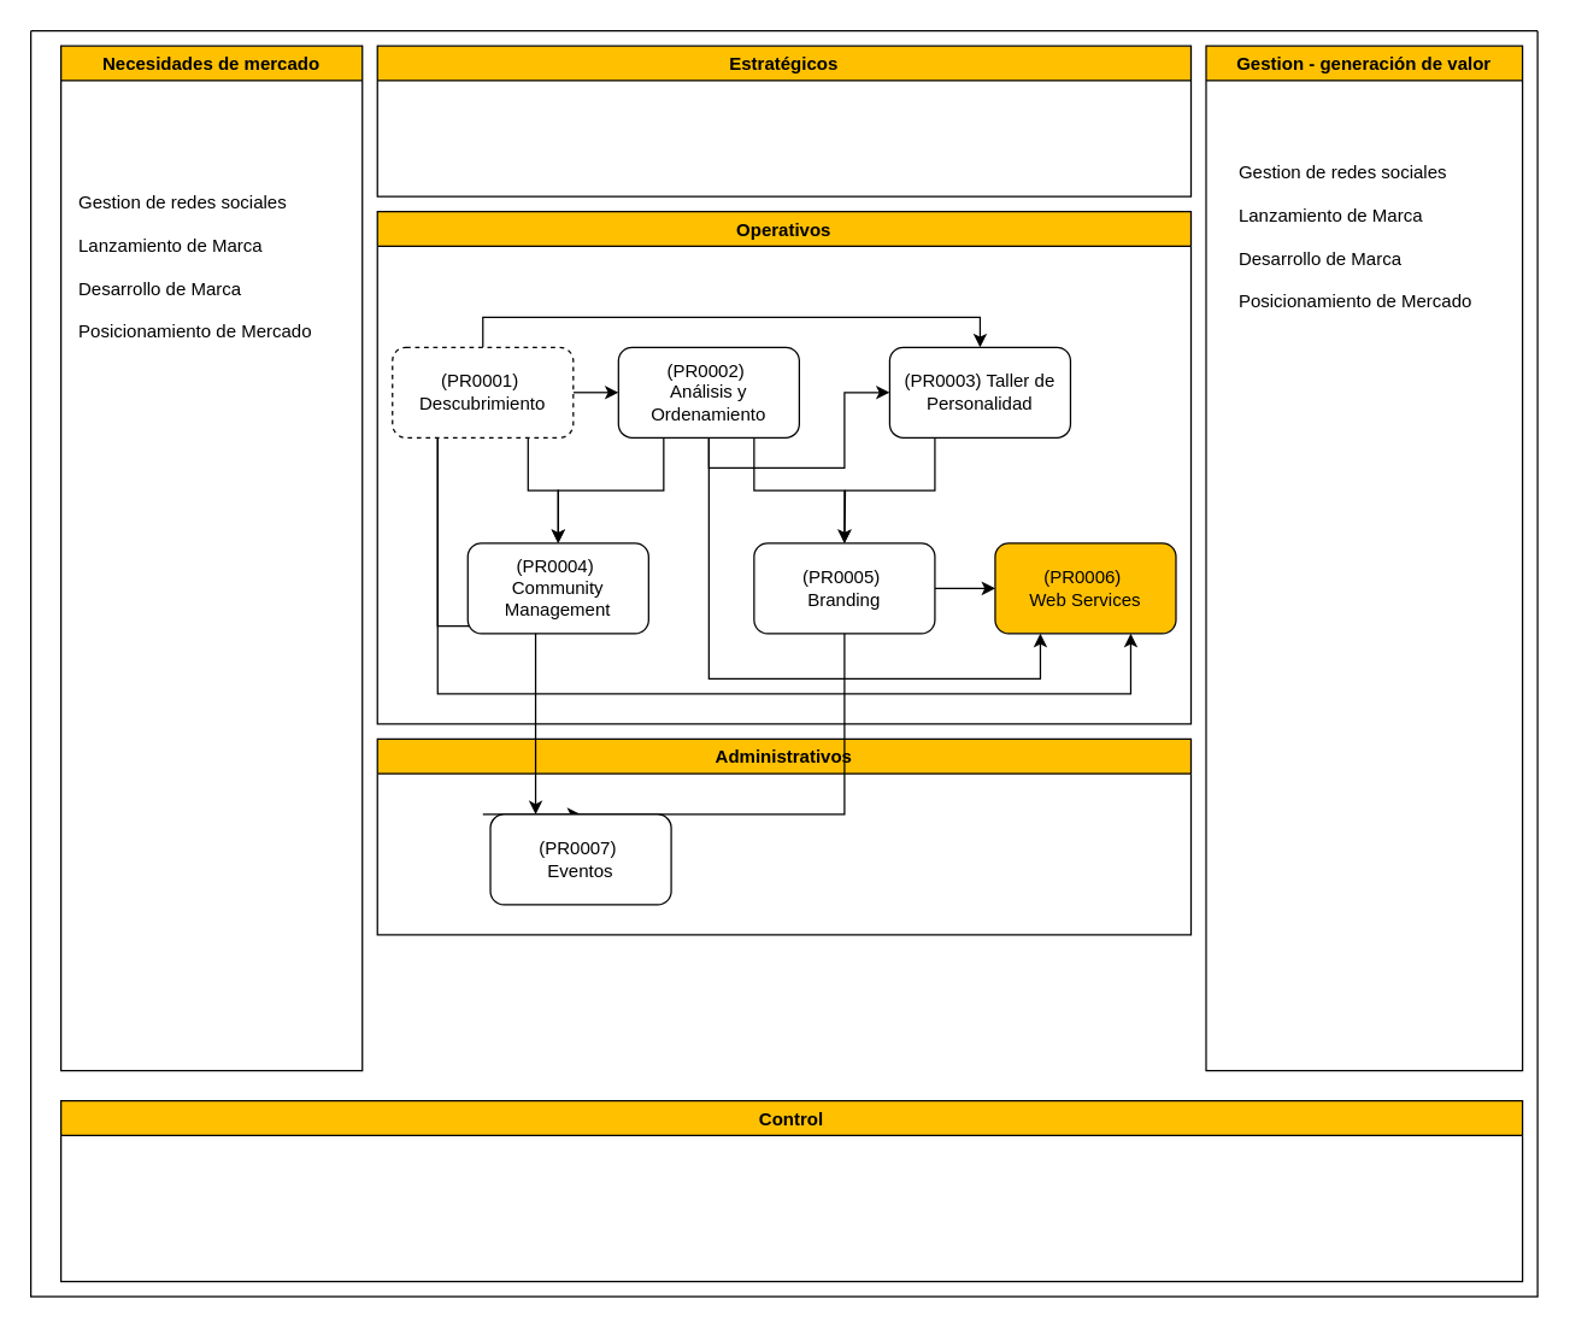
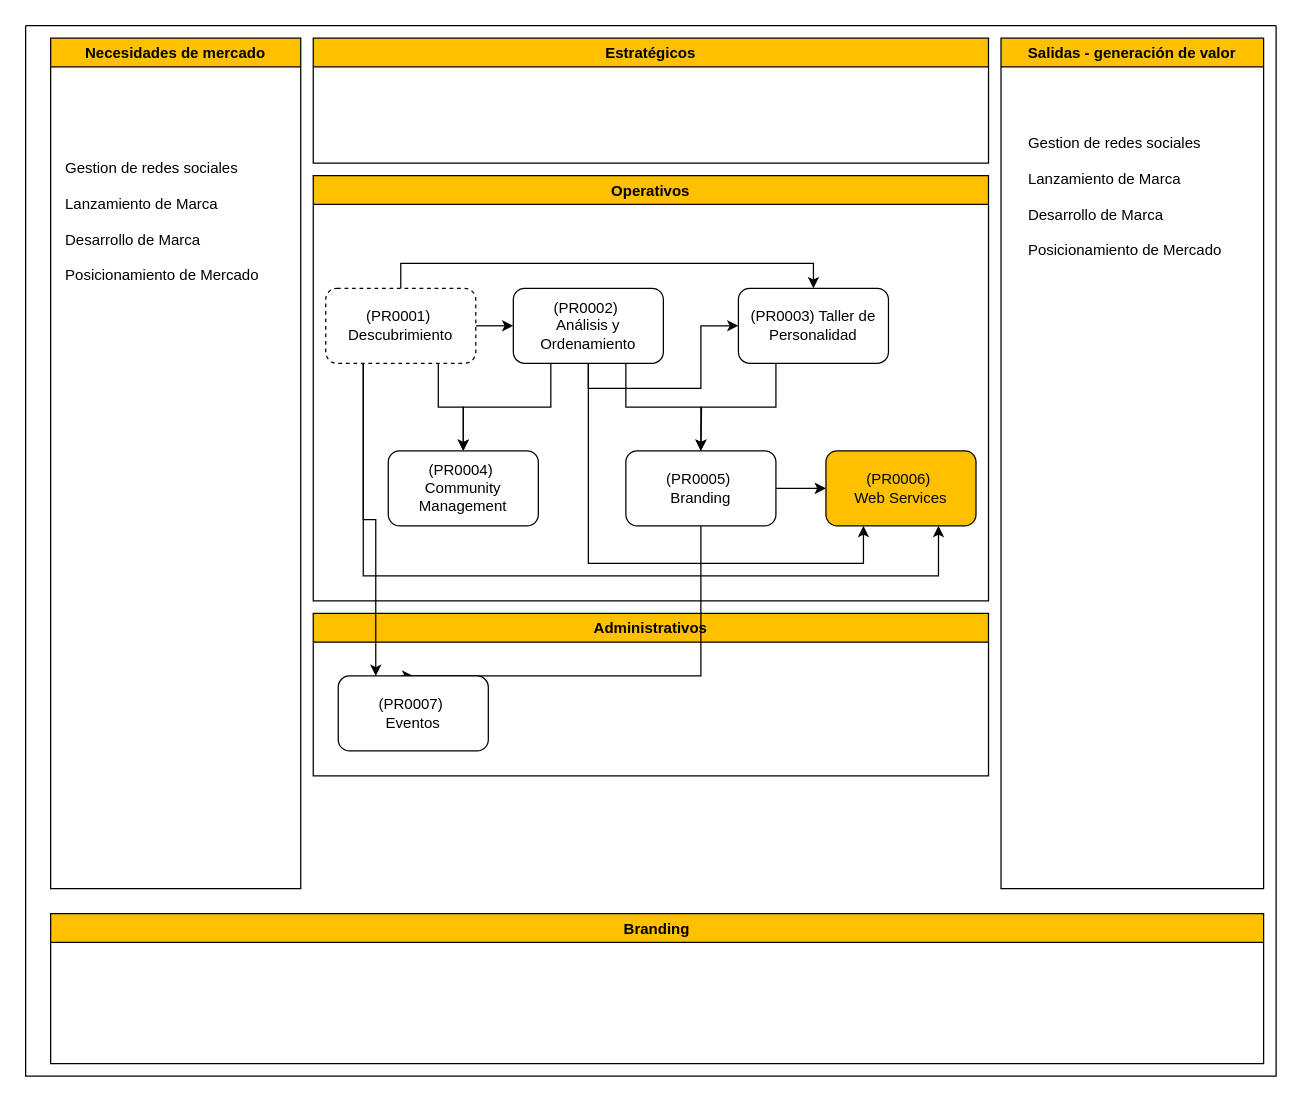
- <mxCell id="2" value="Gestion - generación de valor" style="swimlane;whiteSpace=wrap;html=1;fillColor=#FFC000;fontColor=#000000;strokeColor=#000000;" vertex="1" parent="1"><mxGeometry x="800" y="30" width="210" height="680" as="geometry" /></mxCell>
+ <mxCell id="2" value="Salidas - generación de valor" style="swimlane;whiteSpace=wrap;html=1;fillColor=#FFC000;fontColor=#000000;strokeColor=#000000;" vertex="1" parent="1"><mxGeometry x="800" y="30" width="210" height="680" as="geometry" /></mxCell>
- <mxCell id="24" value="(PR0007)&amp;nbsp;&lt;div&gt;Eventos&lt;/div&gt;" style="rounded=1;html=1;whiteSpace=wrap;" vertex="1" parent="6"><mxGeometry x="305" y="520" width="120" height="60" as="geometry" /></mxCell>
+ <mxCell id="24" value="(PR0007)&amp;nbsp;&lt;div&gt;Eventos&lt;/div&gt;" style="rounded=1;html=1;whiteSpace=wrap;" vertex="1" parent="6"><mxGeometry x="250" y="520" width="120" height="60" as="geometry" /></mxCell>
- <mxCell id="28" value="Control" style="swimlane;fillColor=#FFC000;" vertex="1" parent="6"><mxGeometry x="20" y="710" width="970" height="120" as="geometry" /></mxCell>
+ <mxCell id="28" value="Branding" style="swimlane;fillColor=#FFC000;" vertex="1" parent="6"><mxGeometry x="20" y="710" width="970" height="120" as="geometry" /></mxCell>
